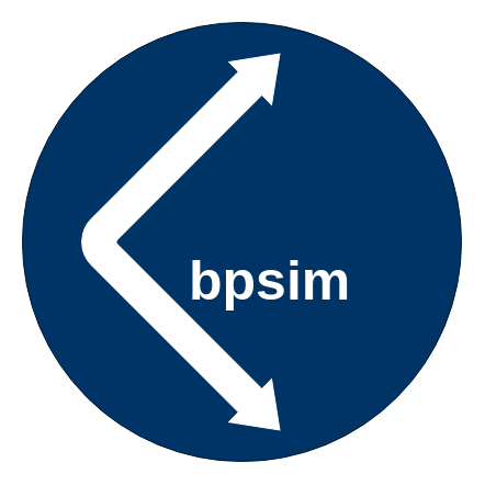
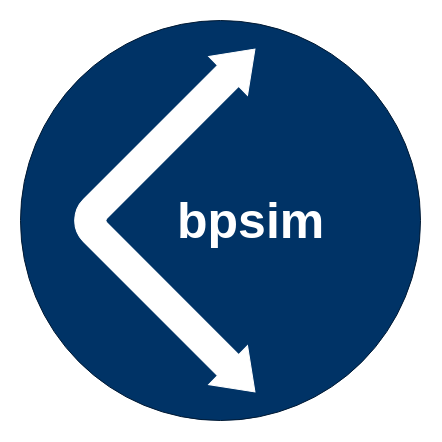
- <mxCell id="4" value="bpsim" style="text;html=1;strokeColor=none;fillColor=none;align=left;verticalAlign=middle;whiteSpace=wrap;rounded=0;fontSize=50;fontStyle=1;fontColor=#FFFFFF;labelBorderColor=none;labelBackgroundColor=none;" vertex="1" parent="1"><mxGeometry x="170" y="235" width="190" height="40" as="geometry" /></mxCell>
+ <mxCell id="4" value="bpsim" style="text;html=1;strokeColor=none;fillColor=none;align=left;verticalAlign=middle;whiteSpace=wrap;rounded=0;fontSize=50;fontStyle=1;fontColor=#FFFFFF;labelBorderColor=none;labelBackgroundColor=none;" vertex="1" parent="1"><mxGeometry x="175" y="200" width="190" height="40" as="geometry" /></mxCell>
